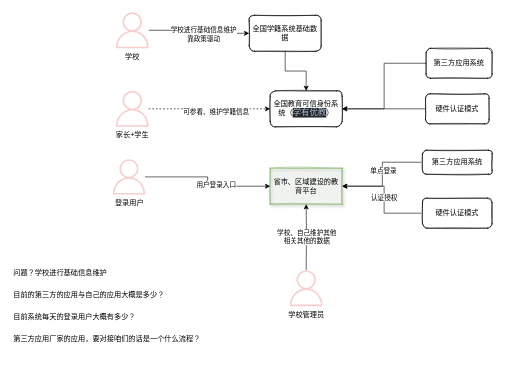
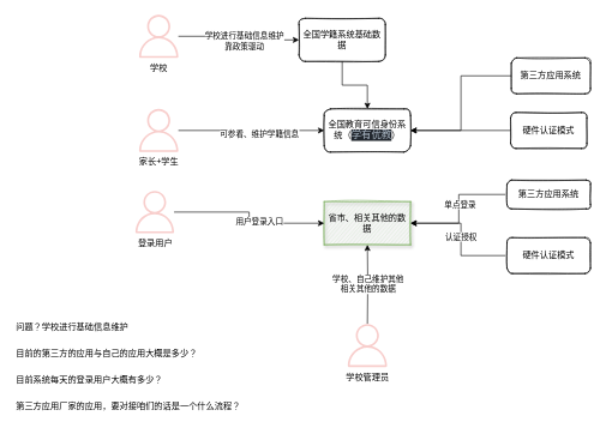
- <mxCell id="25" style="edgeStyle=orthogonalEdgeStyle;rounded=0;orthogonalLoop=1;jettySize=auto;html=1;entryX=0;entryY=0.5;entryDx=0;entryDy=0;dashed=1;" parent="1" source="27" target="13" edge="1"><mxGeometry relative="1" as="geometry" /></mxCell>
+ <mxCell id="25" style="edgeStyle=orthogonalEdgeStyle;rounded=0;orthogonalLoop=1;jettySize=auto;html=1;entryX=0;entryY=0.5;entryDx=0;entryDy=0;" parent="1" source="27" target="13" edge="1"><mxGeometry relative="1" as="geometry" /></mxCell>
- <mxCell id="2" value="省市、区域建设的教育平台" style="rounded=0;whiteSpace=wrap;html=1;sketch=1;shadow=1;fillColor=#d5e8d4;strokeColor=#82b366;" parent="1" vertex="1"><mxGeometry x="450" y="280" width="120" height="60" as="geometry" /></mxCell>
+ <mxCell id="2" value="省市、相关其他的数据" style="rounded=0;whiteSpace=wrap;html=1;sketch=1;shadow=1;fillColor=#d5e8d4;strokeColor=#82b366;" parent="1" vertex="1"><mxGeometry x="450" y="280" width="120" height="60" as="geometry" /></mxCell>
